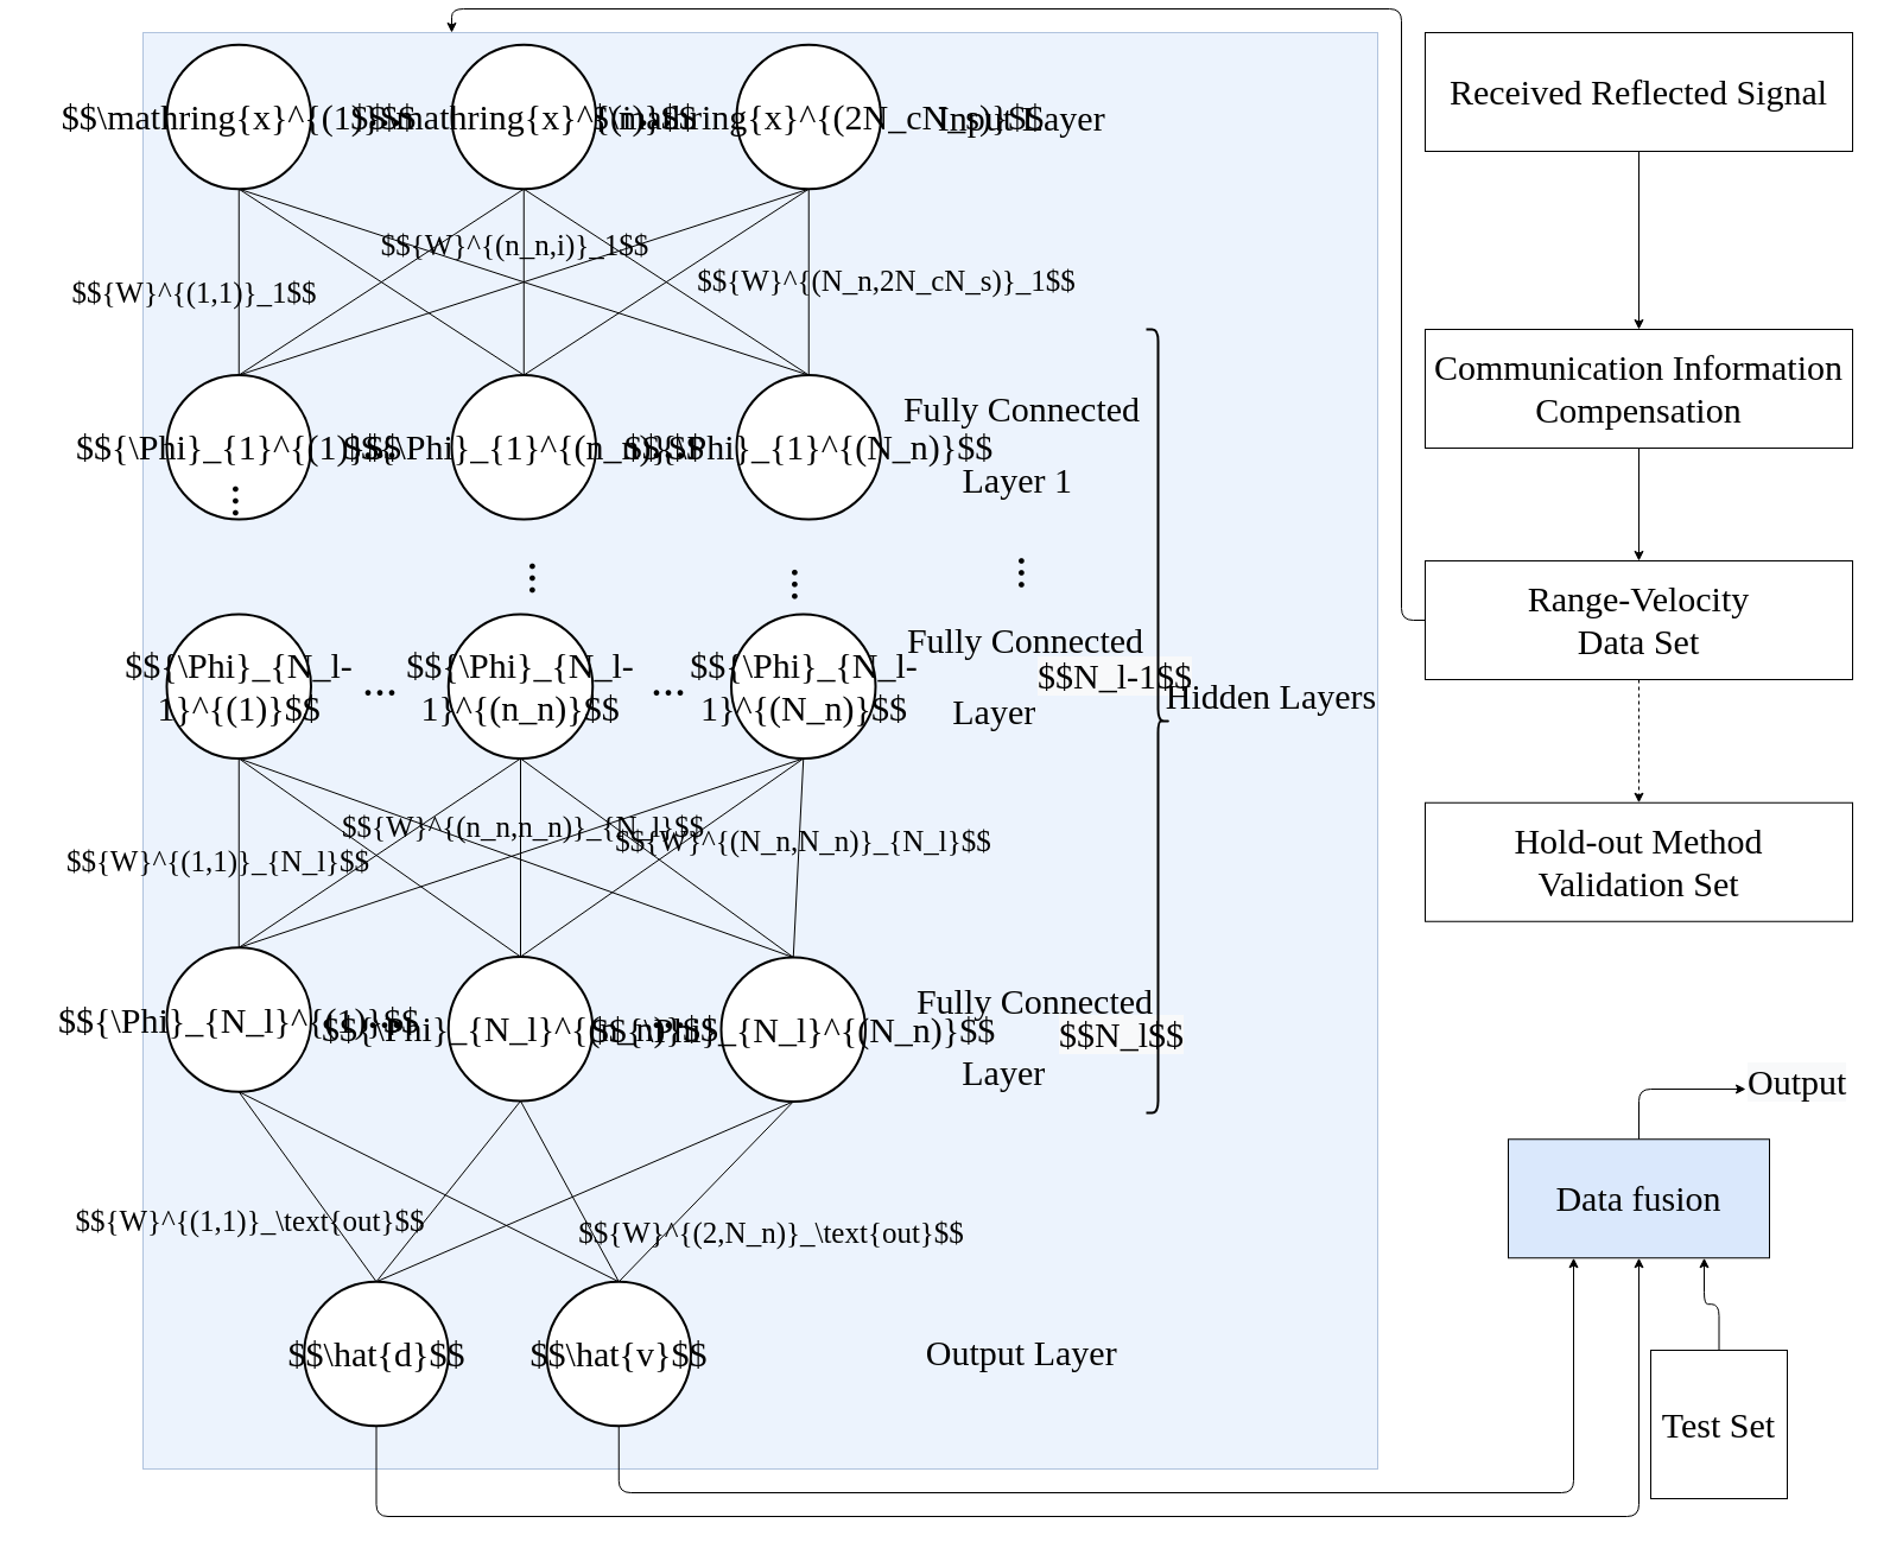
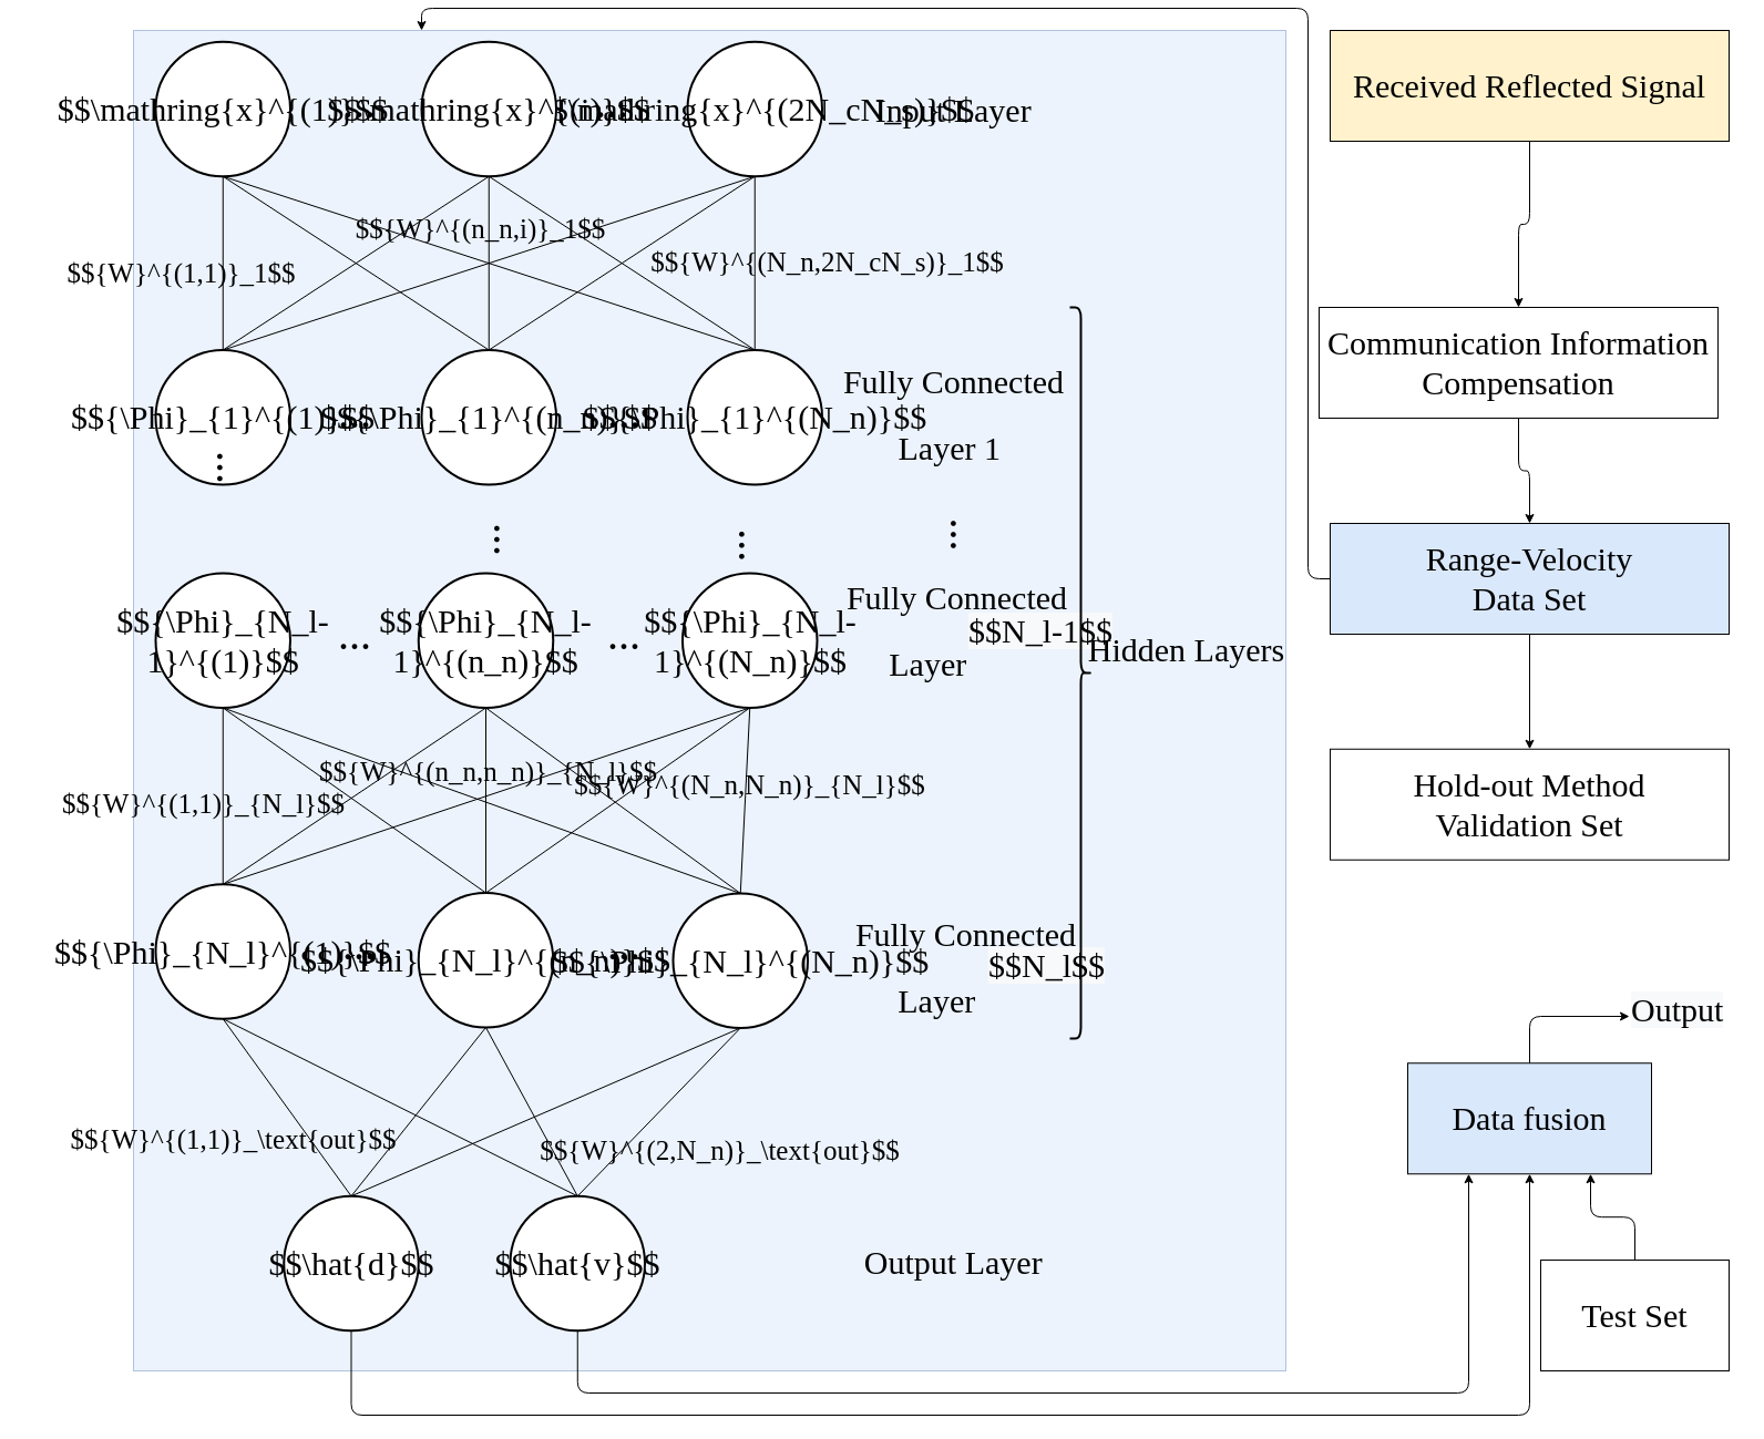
- <mxCell id="4" value="&lt;font style=&quot;font-size: 30px;&quot;&gt;Received Reflected Signal&lt;/font&gt;" style="rounded=0;whiteSpace=wrap;html=1;fontFamily=Times New Roman;fontSize=24;" parent="1" vertex="1"><mxGeometry x="1200" y="20" width="360" height="100" as="geometry" /></mxCell>
+ <mxCell id="4" value="&lt;font style=&quot;font-size: 30px;&quot;&gt;Received Reflected Signal&lt;/font&gt;" style="rounded=0;whiteSpace=wrap;html=1;fontFamily=Times New Roman;fontSize=24;fillColor=#fff2cc;" parent="1" vertex="1"><mxGeometry x="1200" y="20" width="360" height="100" as="geometry" /></mxCell>
- <mxCell id="6" value="&lt;font style=&quot;font-size: 30px;&quot;&gt;Communication Information Compensation&lt;/font&gt;" style="rounded=0;whiteSpace=wrap;html=1;fontFamily=Times New Roman;fontSize=24;" parent="1" vertex="1"><mxGeometry x="1200" y="270" width="360" height="100" as="geometry" /></mxCell>
+ <mxCell id="6" value="&lt;font style=&quot;font-size: 30px;&quot;&gt;Communication Information Compensation&lt;/font&gt;" style="rounded=0;whiteSpace=wrap;html=1;fontFamily=Times New Roman;fontSize=24;" parent="1" vertex="1"><mxGeometry x="1190" y="270" width="360" height="100" as="geometry" /></mxCell>
- <mxCell id="13" value="&lt;font style=&quot;font-size: 30px;&quot;&gt;Range-Velocity &lt;br&gt;Data Set&lt;/font&gt;" style="rounded=0;whiteSpace=wrap;html=1;fontFamily=Times New Roman;fontSize=24;" parent="1" vertex="1"><mxGeometry x="1200" y="465" width="360" height="100" as="geometry" /></mxCell>
+ <mxCell id="13" value="&lt;font style=&quot;font-size: 30px;&quot;&gt;Range-Velocity &lt;br&gt;Data Set&lt;/font&gt;" style="rounded=0;whiteSpace=wrap;html=1;fontFamily=Times New Roman;fontSize=24;fillColor=#dae8fc;" parent="1" vertex="1"><mxGeometry x="1200" y="465" width="360" height="100" as="geometry" /></mxCell>
- <mxCell id="11" style="edgeStyle=none;rounded=0;orthogonalLoop=1;jettySize=auto;html=1;exitX=0.5;exitY=1;exitDx=0;exitDy=0;entryX=0.5;entryY=0;entryDx=0;entryDy=0;fontFamily=Times New Roman;fontSize=30;endArrow=classic;endFill=1;dashed=1;" parent="1" source="13" target="14" edge="1"><mxGeometry relative="1" as="geometry" /></mxCell>
+ <mxCell id="11" style="edgeStyle=none;rounded=0;orthogonalLoop=1;jettySize=auto;html=1;exitX=0.5;exitY=1;exitDx=0;exitDy=0;entryX=0.5;entryY=0;entryDx=0;entryDy=0;fontFamily=Times New Roman;fontSize=30;endArrow=classic;endFill=1;" parent="1" source="13" target="14" edge="1"><mxGeometry relative="1" as="geometry" /></mxCell>
- <mxCell id="16" value="&lt;font style=&quot;font-size: 30px;&quot;&gt;Test Set&lt;/font&gt;" style="rounded=0;whiteSpace=wrap;html=1;fontFamily=Times New Roman;fontSize=24;" parent="1" vertex="1"><mxGeometry x="1390" y="1130" width="115" height="125" as="geometry" /></mxCell>
+ <mxCell id="16" value="&lt;font style=&quot;font-size: 30px;&quot;&gt;Test Set&lt;/font&gt;" style="rounded=0;whiteSpace=wrap;html=1;fontFamily=Times New Roman;fontSize=24;" parent="1" vertex="1"><mxGeometry x="1390" y="1130" width="170" height="100" as="geometry" /></mxCell>
